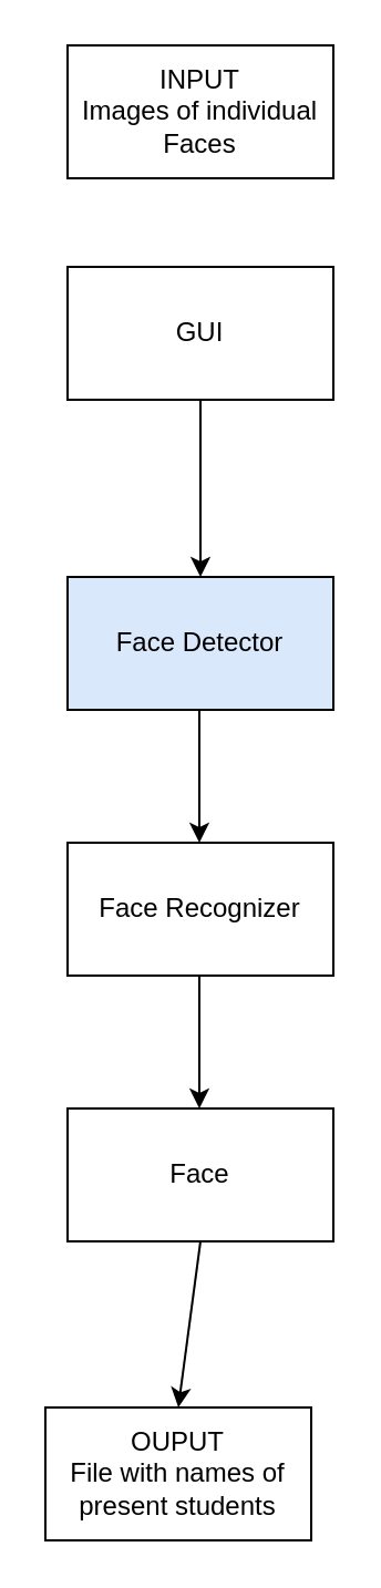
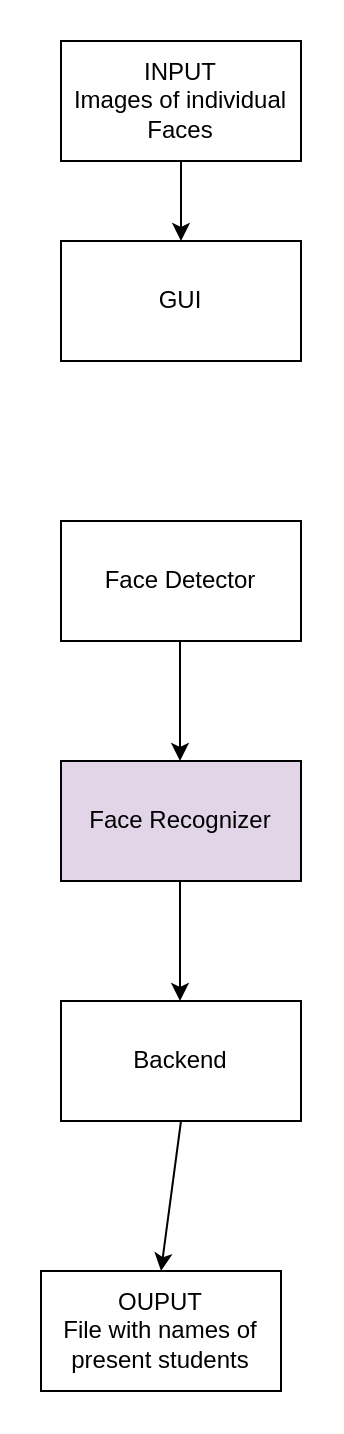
+ <mxCell id="8" value="" style="endArrow=classic;html=1;exitX=0.5;exitY=1;exitDx=0;exitDy=0;" edge="1" parent="1" source="6" target="2"><mxGeometry width="50" height="50" relative="1" as="geometry"><mxPoint x="140" y="130" as="sourcePoint" /><mxPoint x="190" y="80" as="targetPoint" /></mxGeometry></mxCell>
- <mxCell id="9" value="" style="endArrow=classic;html=1;entryX=0.5;entryY=0;entryDx=0;entryDy=0;exitX=0.5;exitY=1;exitDx=0;exitDy=0;" edge="1" parent="1" source="2" target="4"><mxGeometry width="50" height="50" relative="1" as="geometry"><mxPoint x="90" y="210" as="sourcePoint" /><mxPoint x="80" y="270" as="targetPoint" /></mxGeometry></mxCell>
- <mxCell id="4" value="Face Detector" style="rounded=0;whiteSpace=wrap;html=1;fillColor=#dae8fc;" vertex="1" parent="1"><mxGeometry x="30" y="260" width="120" height="60" as="geometry" /></mxCell>
+ <mxCell id="4" value="Face Detector" style="rounded=0;whiteSpace=wrap;html=1;" vertex="1" parent="1"><mxGeometry x="30" y="260" width="120" height="60" as="geometry" /></mxCell>
- <mxCell id="5" value="Face Recognizer" style="rounded=0;whiteSpace=wrap;html=1;" vertex="1" parent="1"><mxGeometry x="30" y="380" width="120" height="60" as="geometry" /></mxCell>
+ <mxCell id="5" value="Face Recognizer" style="rounded=0;whiteSpace=wrap;html=1;fillColor=#e1d5e7;" vertex="1" parent="1"><mxGeometry x="30" y="380" width="120" height="60" as="geometry" /></mxCell>
- <mxCell id="3" value="Face" style="rounded=0;whiteSpace=wrap;html=1;" vertex="1" parent="1"><mxGeometry x="30" y="500" width="120" height="60" as="geometry" /></mxCell>
+ <mxCell id="3" value="Backend" style="rounded=0;whiteSpace=wrap;html=1;" vertex="1" parent="1"><mxGeometry x="30" y="500" width="120" height="60" as="geometry" /></mxCell>
